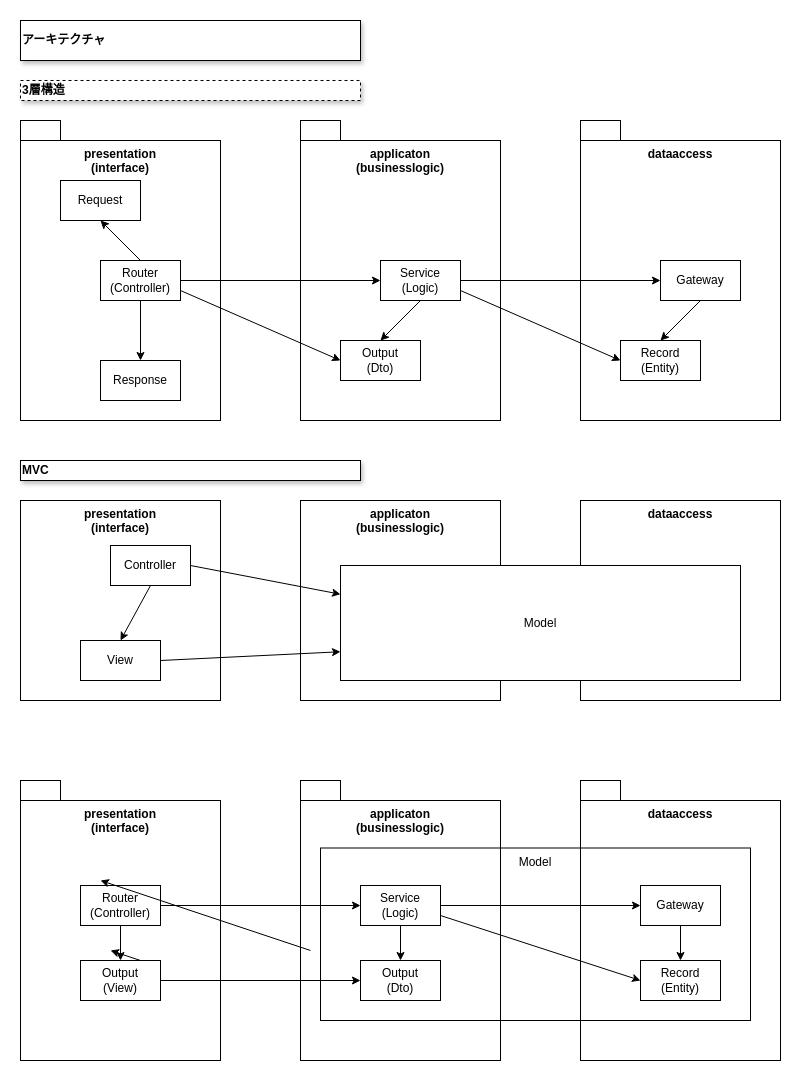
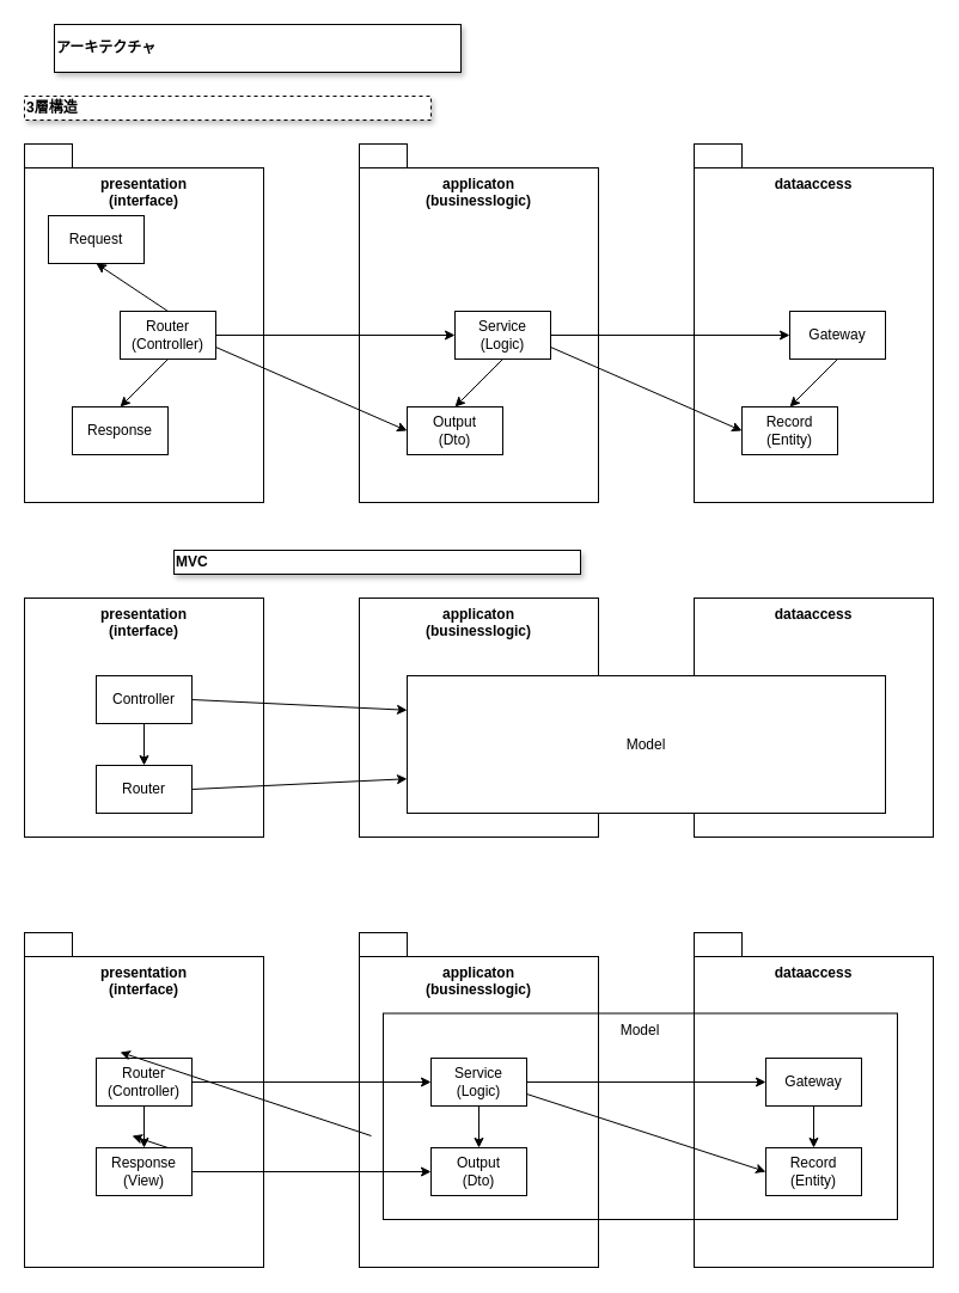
- <mxCell id="4" value="アーキテクチャ" style="rounded=0;whiteSpace=wrap;html=1;align=left;shadow=1;glass=0;fontStyle=1" vertex="1" parent="1"><mxGeometry x="20" y="20" width="340" height="40" as="geometry" /></mxCell>
+ <mxCell id="4" value="アーキテクチャ" style="rounded=0;whiteSpace=wrap;html=1;align=left;shadow=1;glass=0;fontStyle=1" vertex="1" parent="1"><mxGeometry x="45" y="20" width="340" height="40" as="geometry" /></mxCell>
- <mxCell id="10" value="&lt;span style=&quot;font-weight: normal;&quot;&gt;Request&lt;/span&gt;" style="rounded=0;whiteSpace=wrap;html=1;fillColor=none;verticalAlign=middle;fontStyle=1" vertex="1" parent="1"><mxGeometry x="60" y="180" width="80" height="40" as="geometry" /></mxCell>
+ <mxCell id="10" value="&lt;span style=&quot;font-weight: normal;&quot;&gt;Request&lt;/span&gt;" style="rounded=0;whiteSpace=wrap;html=1;fillColor=none;verticalAlign=middle;fontStyle=1" vertex="1" parent="1"><mxGeometry x="40" y="180" width="80" height="40" as="geometry" /></mxCell>
- <mxCell id="12" value="&lt;span style=&quot;font-weight: normal;&quot;&gt;Response&lt;/span&gt;" style="rounded=0;whiteSpace=wrap;html=1;fillColor=none;verticalAlign=middle;fontStyle=1" vertex="1" parent="1"><mxGeometry x="100" y="360" width="80" height="40" as="geometry" /></mxCell>
+ <mxCell id="12" value="&lt;span style=&quot;font-weight: normal;&quot;&gt;Response&lt;/span&gt;" style="rounded=0;whiteSpace=wrap;html=1;fillColor=none;verticalAlign=middle;fontStyle=1" vertex="1" parent="1"><mxGeometry x="60" y="340" width="80" height="40" as="geometry" /></mxCell>
- <mxCell id="26" value="MVC" style="rounded=0;whiteSpace=wrap;html=1;align=left;shadow=1;glass=0;fontStyle=1" vertex="1" parent="1"><mxGeometry x="20" y="460" width="340" height="20" as="geometry" /></mxCell>
+ <mxCell id="26" value="MVC" style="rounded=0;whiteSpace=wrap;html=1;align=left;shadow=1;glass=0;fontStyle=1" vertex="1" parent="1"><mxGeometry x="145" y="460" width="340" height="20" as="geometry" /></mxCell>
- <mxCell id="30" value="&lt;span style=&quot;font-weight: normal;&quot;&gt;Controller&lt;/span&gt;" style="rounded=0;whiteSpace=wrap;html=1;fillColor=none;verticalAlign=middle;fontStyle=1" vertex="1" parent="1"><mxGeometry x="110" y="545" width="80" height="40" as="geometry" /></mxCell>
+ <mxCell id="30" value="&lt;span style=&quot;font-weight: normal;&quot;&gt;Controller&lt;/span&gt;" style="rounded=0;whiteSpace=wrap;html=1;fillColor=none;verticalAlign=middle;fontStyle=1" vertex="1" parent="1"><mxGeometry x="80" y="565" width="80" height="40" as="geometry" /></mxCell>
- <mxCell id="31" value="&lt;span style=&quot;font-weight: normal;&quot;&gt;View&lt;br&gt;&lt;/span&gt;" style="rounded=0;whiteSpace=wrap;html=1;fillColor=none;verticalAlign=middle;fontStyle=1" vertex="1" parent="1"><mxGeometry x="80" y="640" width="80" height="40" as="geometry" /></mxCell>
+ <mxCell id="31" value="&lt;span style=&quot;font-weight: normal;&quot;&gt;Router&lt;br&gt;&lt;/span&gt;" style="rounded=0;whiteSpace=wrap;html=1;fillColor=none;verticalAlign=middle;fontStyle=1" vertex="1" parent="1"><mxGeometry x="80" y="640" width="80" height="40" as="geometry" /></mxCell>
- <mxCell id="54" value="&lt;span style=&quot;font-weight: 400;&quot;&gt;Output&lt;br&gt;&lt;/span&gt;&lt;span style=&quot;font-weight: normal;&quot;&gt;(View)&lt;br&gt;&lt;/span&gt;" style="rounded=0;whiteSpace=wrap;html=1;fillColor=none;verticalAlign=middle;fontStyle=1" vertex="1" parent="1"><mxGeometry x="80" y="960" width="80" height="40" as="geometry" /></mxCell>
+ <mxCell id="54" value="&lt;span style=&quot;font-weight: 400;&quot;&gt;Response&lt;br&gt;&lt;/span&gt;&lt;span style=&quot;font-weight: normal;&quot;&gt;(View)&lt;br&gt;&lt;/span&gt;" style="rounded=0;whiteSpace=wrap;html=1;fillColor=none;verticalAlign=middle;fontStyle=1" vertex="1" parent="1"><mxGeometry x="80" y="960" width="80" height="40" as="geometry" /></mxCell>
